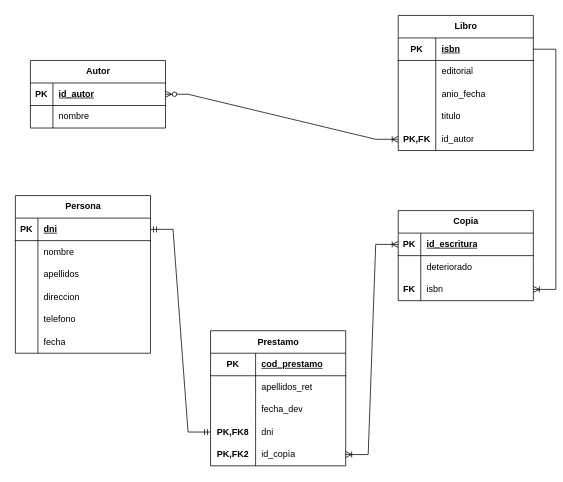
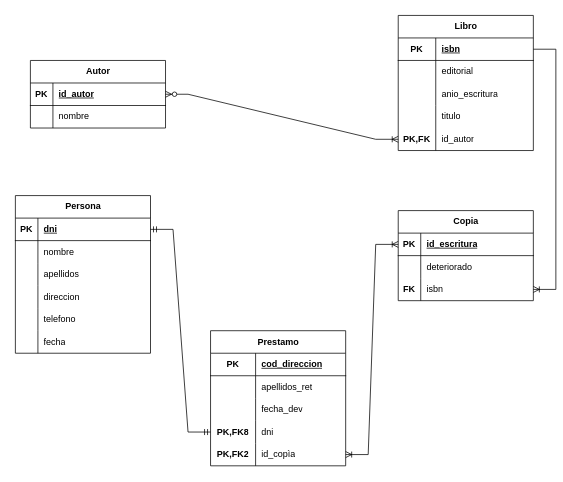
- <mxCell id="37" value="anio_fecha" style="shape=partialRectangle;connectable=0;fillColor=none;top=0;left=0;bottom=0;right=0;align=left;spacingLeft=6;overflow=hidden;whiteSpace=wrap;html=1;" vertex="1" parent="35"><mxGeometry x="50" width="130" height="30" as="geometry"><mxRectangle width="130" height="30" as="alternateBounds" /></mxGeometry></mxCell>
+ <mxCell id="37" value="anio_escritura" style="shape=partialRectangle;connectable=0;fillColor=none;top=0;left=0;bottom=0;right=0;align=left;spacingLeft=6;overflow=hidden;whiteSpace=wrap;html=1;" vertex="1" parent="35"><mxGeometry x="50" width="130" height="30" as="geometry"><mxRectangle width="130" height="30" as="alternateBounds" /></mxGeometry></mxCell>
- <mxCell id="57" value="cod_prestamo" style="shape=partialRectangle;connectable=0;fillColor=none;top=0;left=0;bottom=0;right=0;align=left;spacingLeft=6;fontStyle=5;overflow=hidden;whiteSpace=wrap;html=1;" vertex="1" parent="55"><mxGeometry x="60" width="120" height="30" as="geometry"><mxRectangle width="120" height="30" as="alternateBounds" /></mxGeometry></mxCell>
+ <mxCell id="57" value="cod_direccion" style="shape=partialRectangle;connectable=0;fillColor=none;top=0;left=0;bottom=0;right=0;align=left;spacingLeft=6;fontStyle=5;overflow=hidden;whiteSpace=wrap;html=1;" vertex="1" parent="55"><mxGeometry x="60" width="120" height="30" as="geometry"><mxRectangle width="120" height="30" as="alternateBounds" /></mxGeometry></mxCell>
